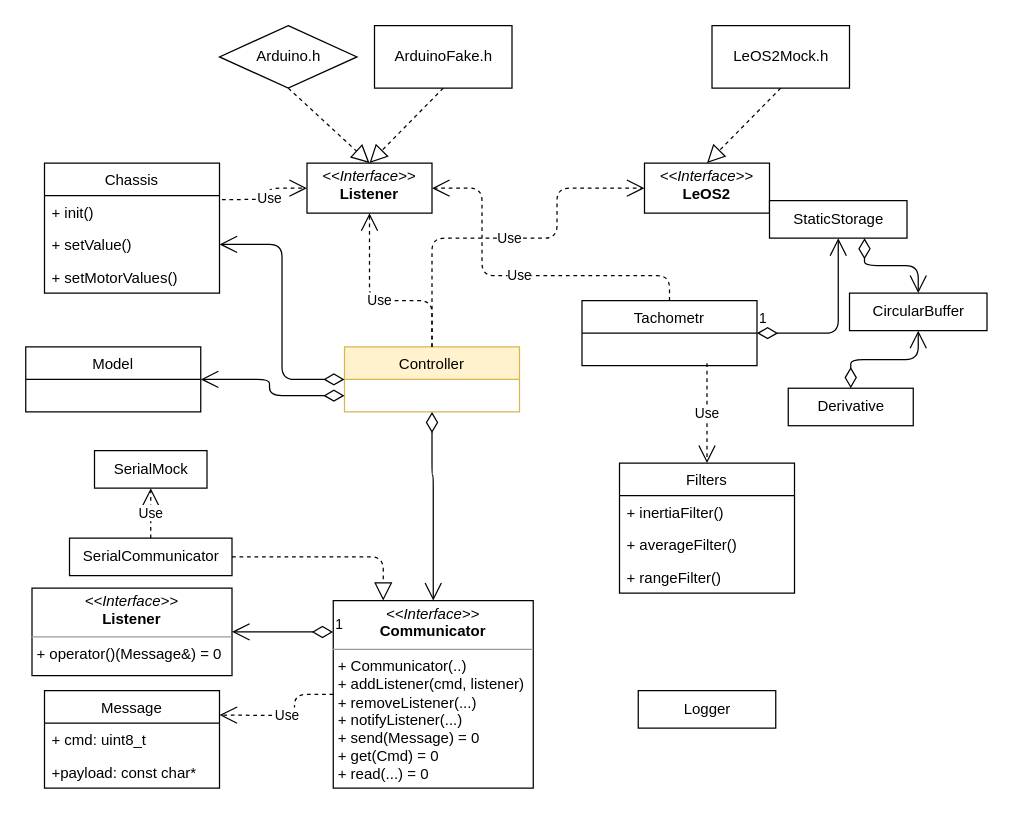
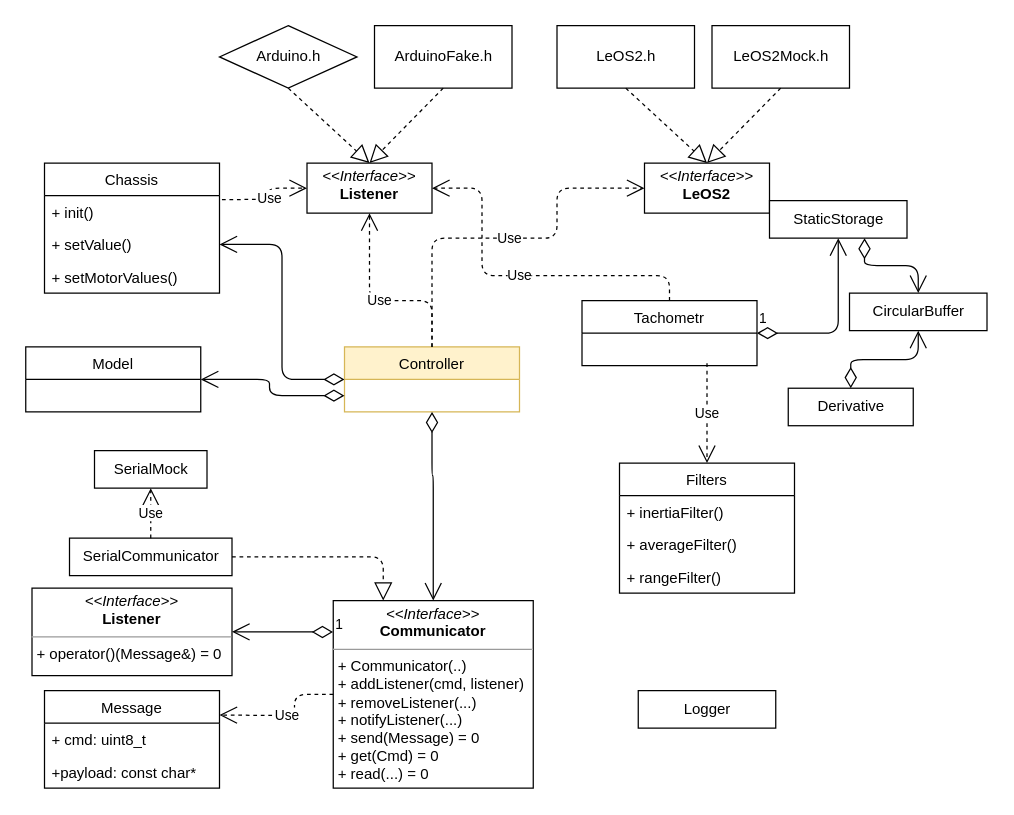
+ <mxCell id="8" value="LeOS2.h" style="html=1;" vertex="1" parent="1"><mxGeometry x="445" y="20" width="110" height="50" as="geometry" /></mxCell>
+ <mxCell id="10" value="" style="endArrow=block;dashed=1;endFill=0;endSize=12;html=1;entryX=0.5;entryY=0;entryDx=0;entryDy=0;exitX=0.5;exitY=1;exitDx=0;exitDy=0;" edge="1" parent="1" source="8" target="7"><mxGeometry width="160" relative="1" as="geometry"><mxPoint x="305" y="80" as="sourcePoint" /><mxPoint x="465" y="80" as="targetPoint" /></mxGeometry></mxCell>
